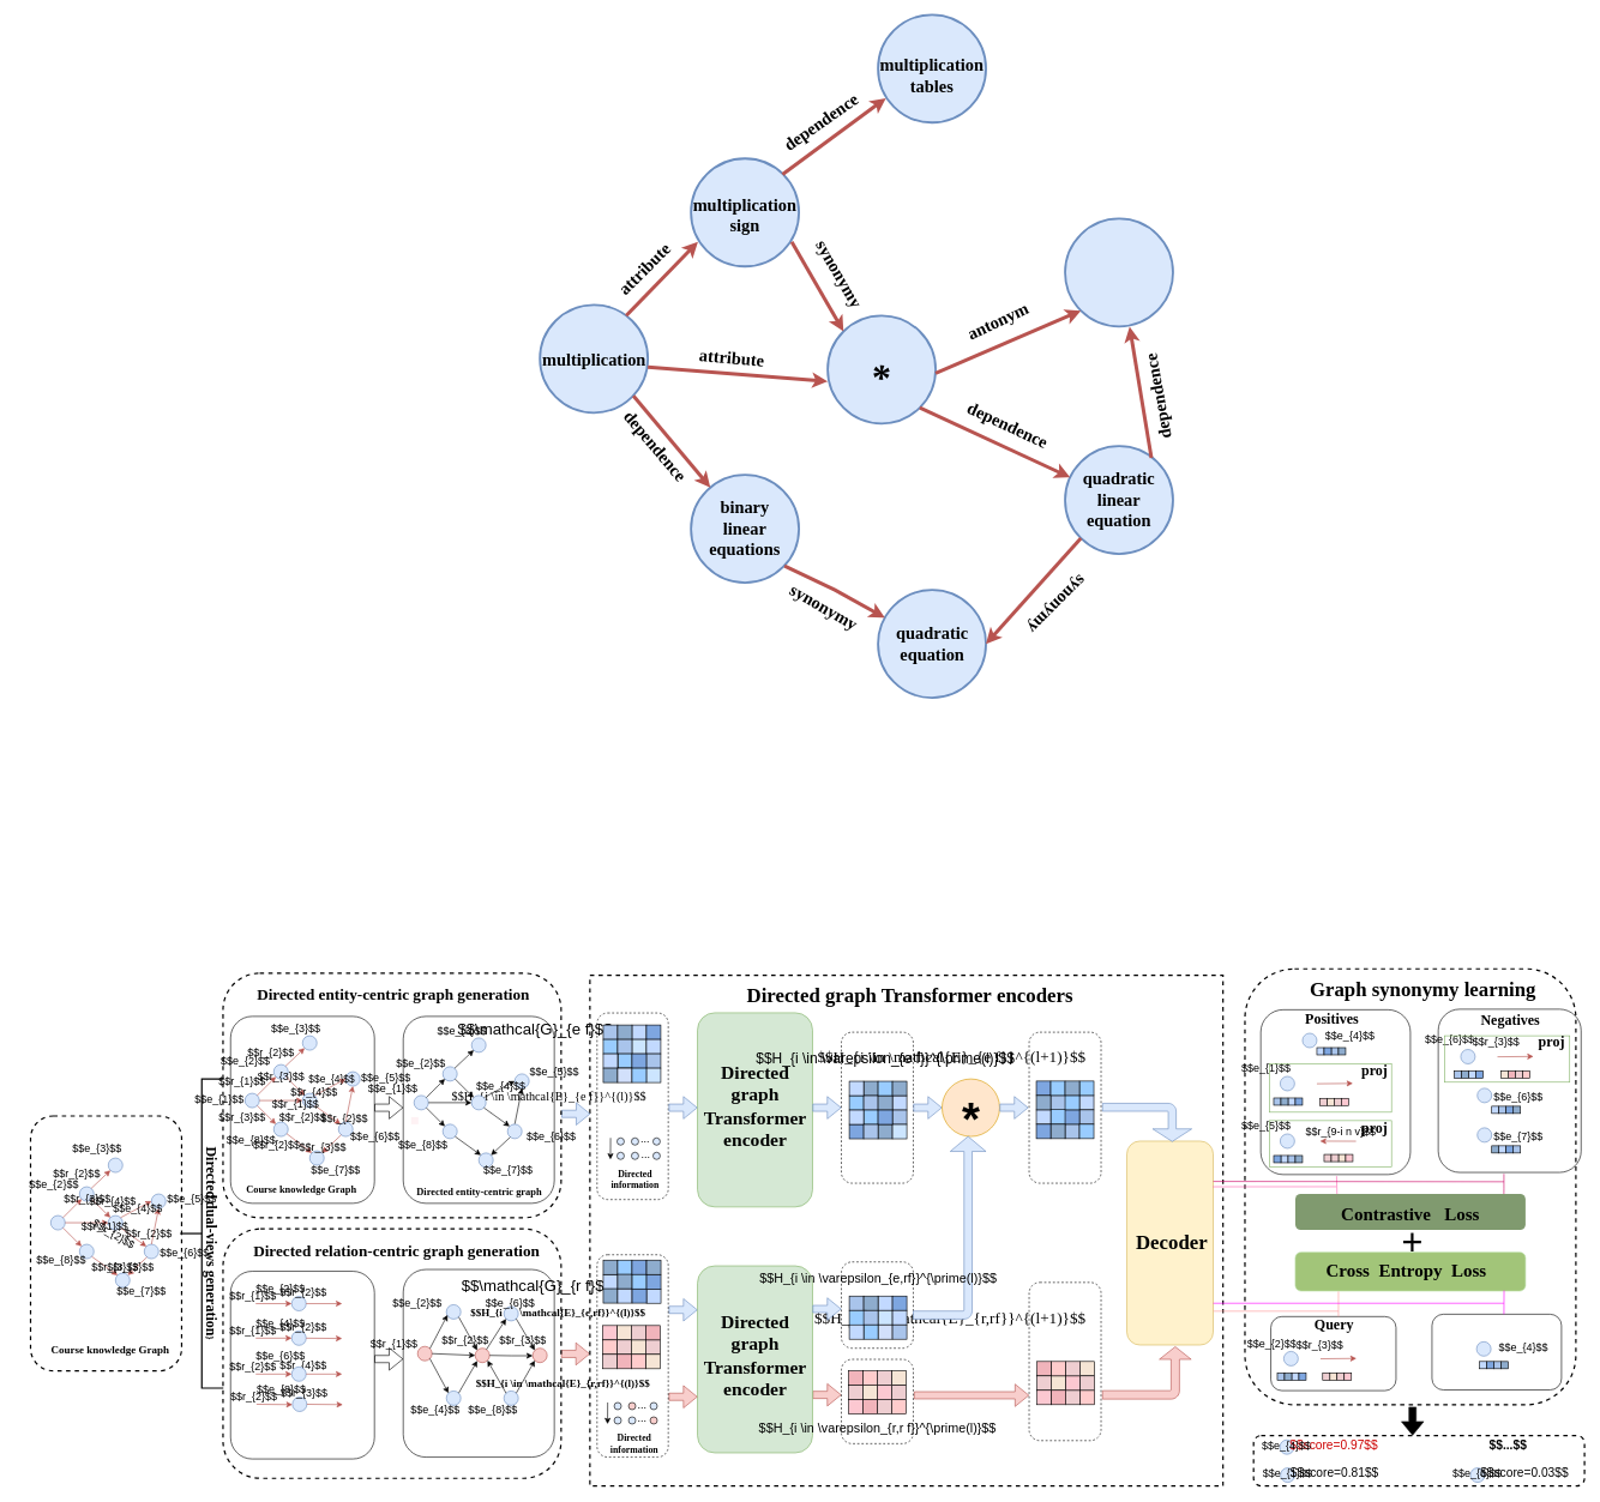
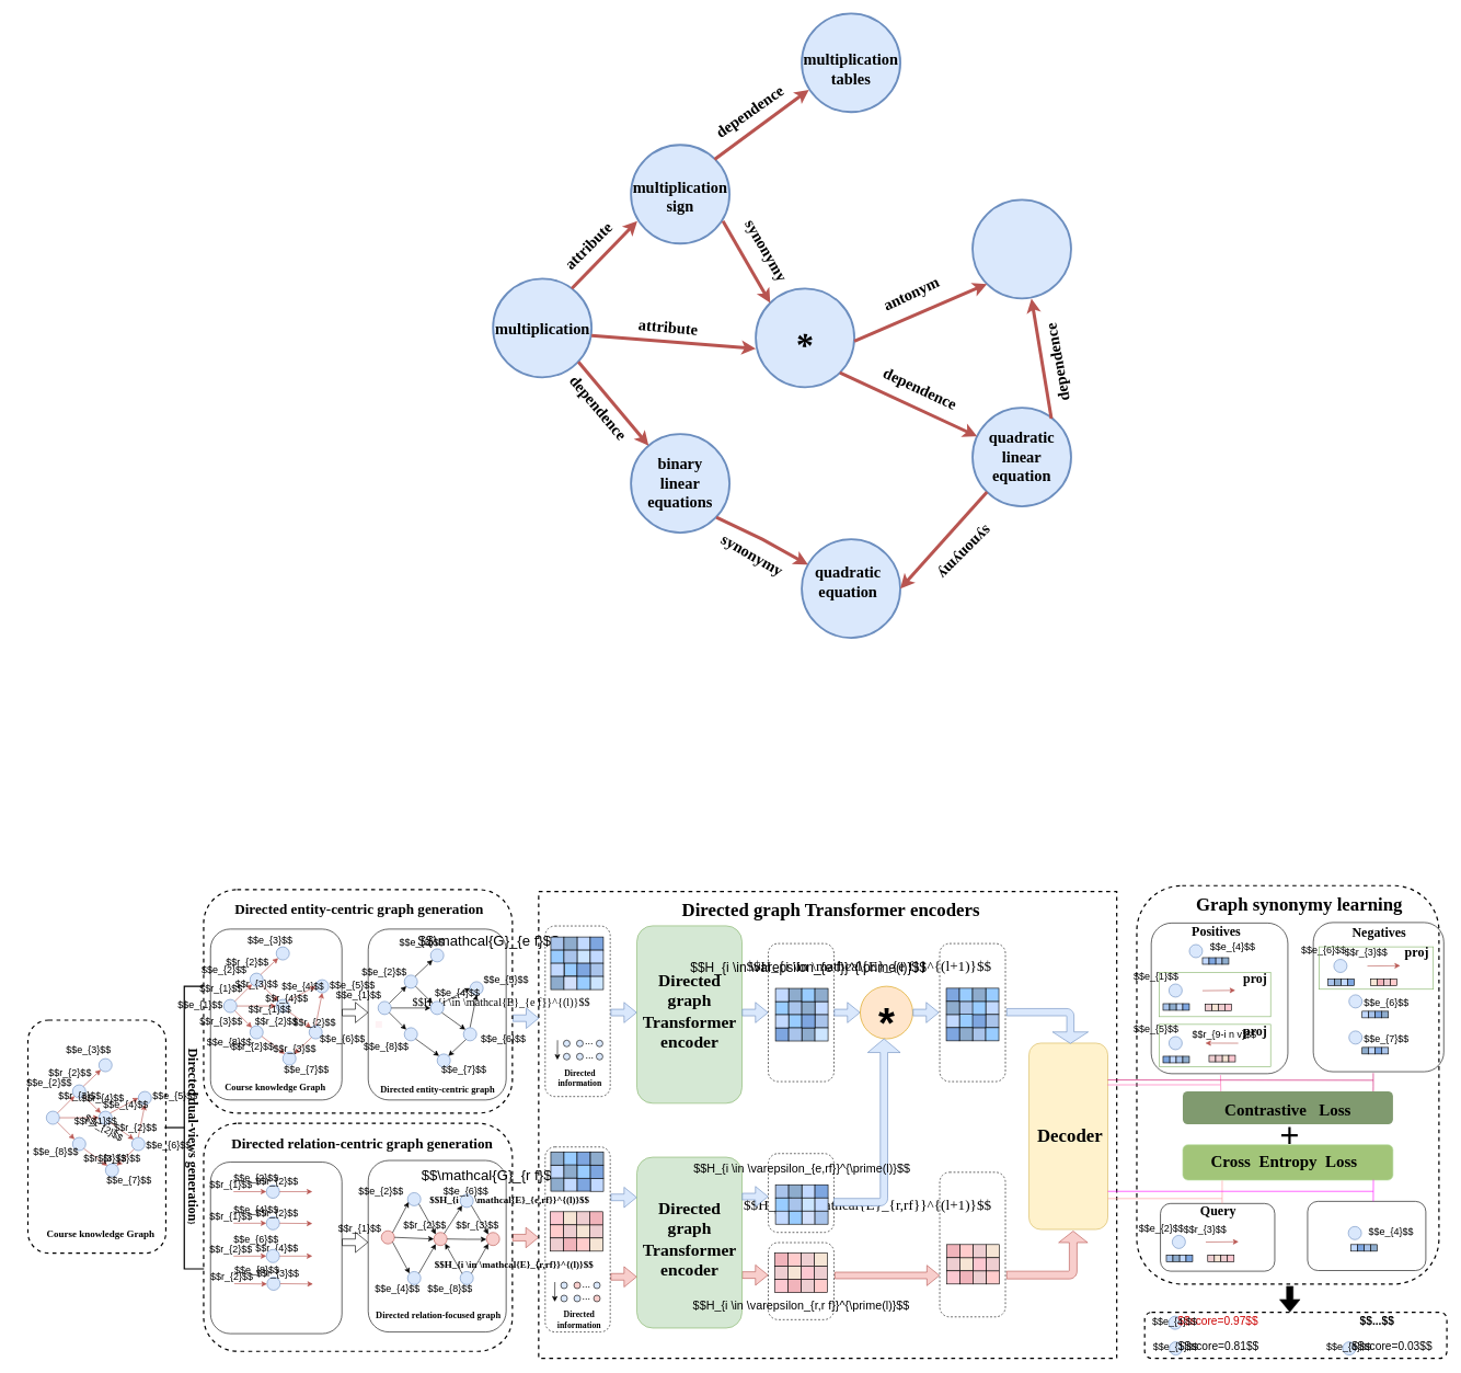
- <mxCell id="36" value="&lt;font style=&quot;font-size: 24px;&quot; face=&quot;Times New Roman&quot;&gt;&lt;b&gt;quadratic &lt;br&gt;equation&lt;/b&gt;&lt;/font&gt;" style="text;html=1;align=center;verticalAlign=middle;resizable=0;points=[];autosize=1;strokeColor=none;fillColor=none;" vertex="1" parent="1"><mxGeometry x="1235" y="860" width="120" height="70" as="geometry" /></mxCell>
+ <mxCell id="36" value="&lt;font style=&quot;font-size: 24px;&quot; face=&quot;Times New Roman&quot;&gt;&lt;b&gt;quadratic &lt;br&gt;equation&lt;/b&gt;&lt;/font&gt;" style="text;html=1;align=center;verticalAlign=middle;resizable=0;points=[];autosize=1;strokeColor=none;fillColor=none;" vertex="1" parent="1"><mxGeometry x="1230" y="850" width="120" height="70" as="geometry" /></mxCell>
+ <mxCell id="255" value="&lt;font face=&quot;Times New Roman&quot; style=&quot;font-size: 14px;&quot;&gt;&lt;b&gt;Directed relation-focused graph&lt;/b&gt;&lt;/font&gt;" style="text;whiteSpace=wrap;html=1;" vertex="1" parent="1"><mxGeometry x="570" y="1987.12" width="200" height="30" as="geometry" /></mxCell>
